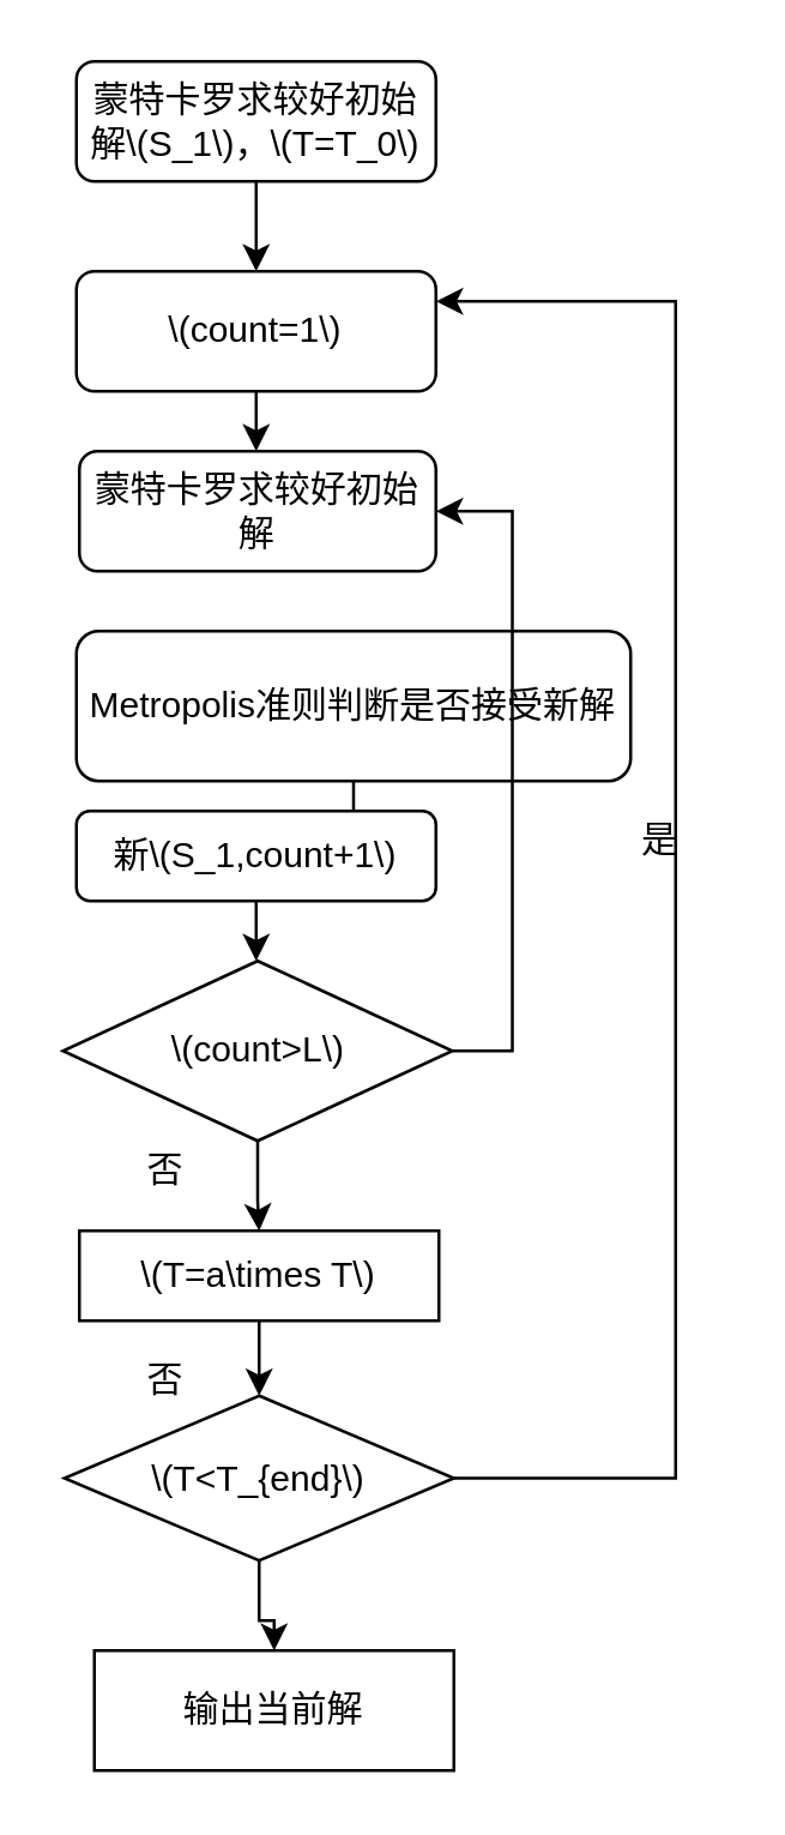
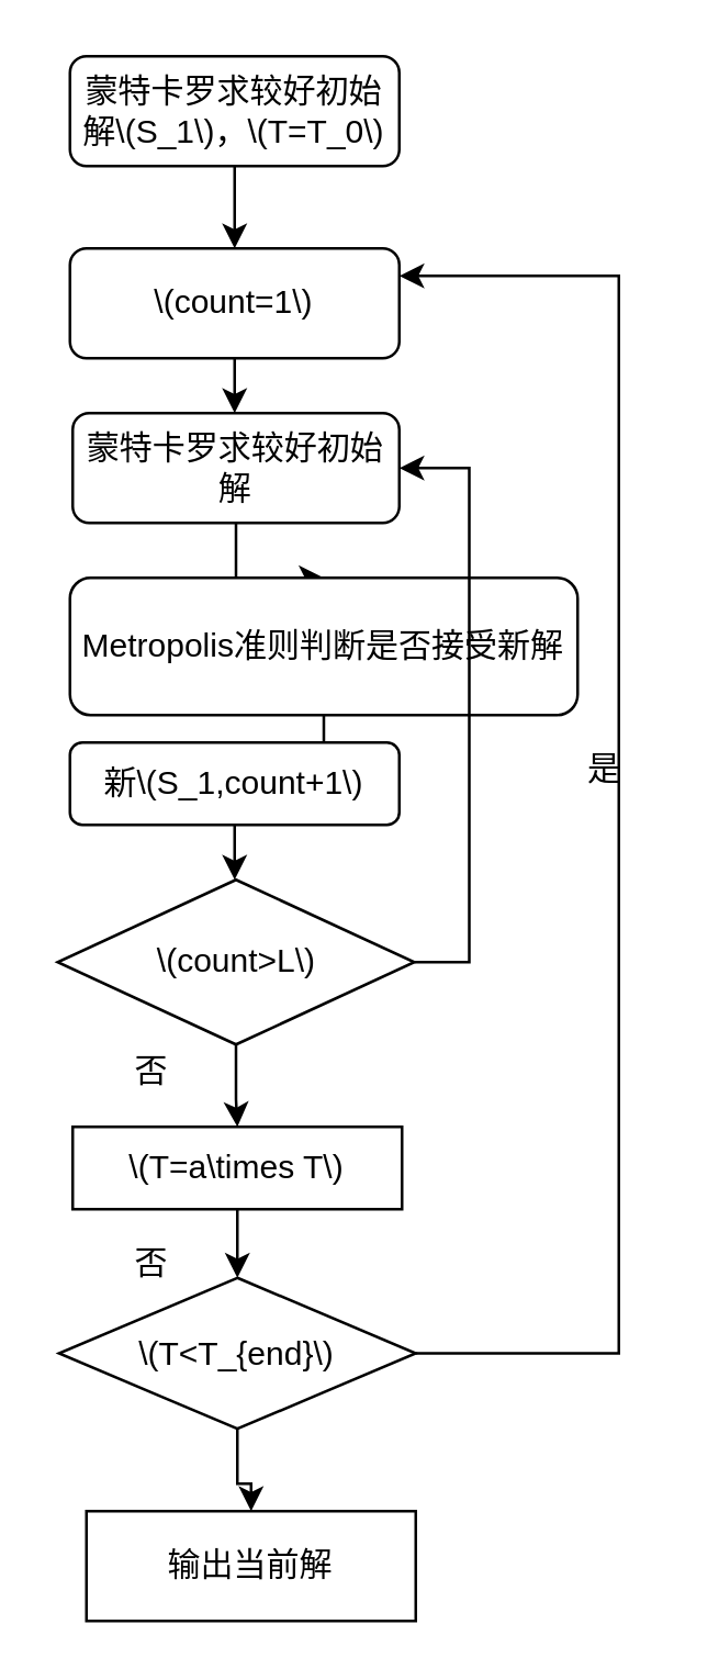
+ <mxCell id="6" value="" style="edgeStyle=orthogonalEdgeStyle;rounded=0;orthogonalLoop=1;jettySize=auto;html=1;" edge="1" parent="1" source="7" target="9"><mxGeometry relative="1" as="geometry" /></mxCell>
